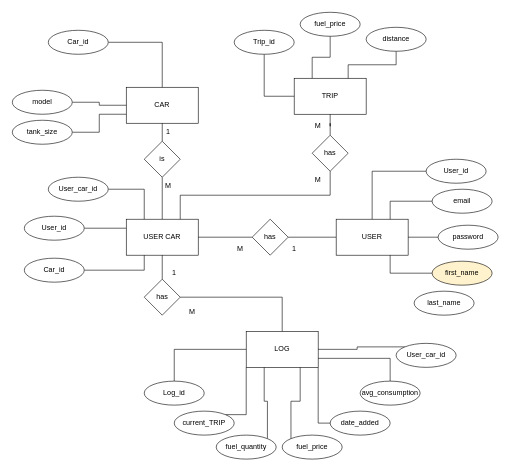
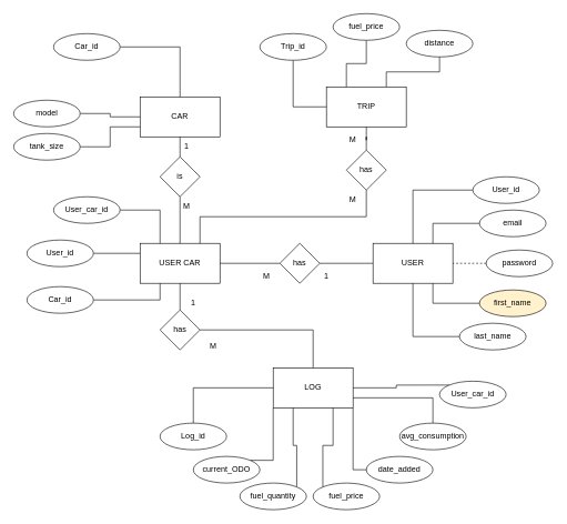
- <mxCell id="12" style="edgeStyle=orthogonalEdgeStyle;rounded=0;orthogonalLoop=1;jettySize=auto;html=1;exitX=0;exitY=0.5;exitDx=0;exitDy=0;endArrow=none;endFill=0;" edge="1" parent="1" source="13" target="3"><mxGeometry relative="1" as="geometry" /></mxCell>
+ <mxCell id="12" style="edgeStyle=orthogonalEdgeStyle;rounded=0;orthogonalLoop=1;jettySize=auto;html=1;exitX=0;exitY=0.5;exitDx=0;exitDy=0;endArrow=none;endFill=0;dashed=1;" edge="1" parent="1" source="13" target="3"><mxGeometry relative="1" as="geometry" /></mxCell>
+ <mxCell id="16" style="edgeStyle=orthogonalEdgeStyle;rounded=0;orthogonalLoop=1;jettySize=auto;html=1;exitX=0;exitY=0.5;exitDx=0;exitDy=0;entryX=0.5;entryY=1;entryDx=0;entryDy=0;endArrow=none;endFill=0;" edge="1" parent="1" source="17" target="3"><mxGeometry relative="1" as="geometry" /></mxCell>
- <mxCell id="35" value="current_TRIP" style="ellipse;whiteSpace=wrap;html=1;" vertex="1" parent="1"><mxGeometry x="290" y="685" width="100" height="40" as="geometry" /></mxCell>
+ <mxCell id="35" value="current_ODO" style="ellipse;whiteSpace=wrap;html=1;" vertex="1" parent="1"><mxGeometry x="290" y="685" width="100" height="40" as="geometry" /></mxCell>
